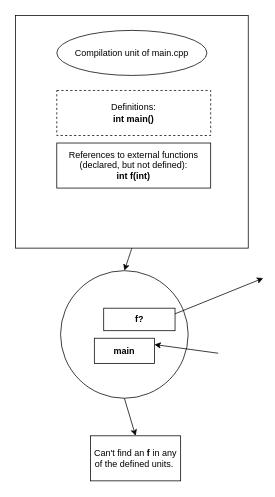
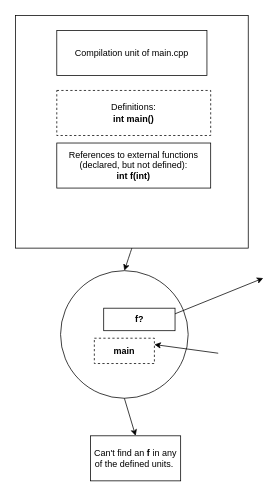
- <mxCell id="4" value="Compilation unit of main.cpp" style="ellipse;whiteSpace=wrap;html=1;movable=1;resizable=1;rotatable=1;deletable=1;editable=1;locked=0;connectable=1;" parent="2" vertex="1"><mxGeometry x="55" y="20" width="200" height="60" as="geometry" /></mxCell>
+ <mxCell id="4" value="Compilation unit of main.cpp" style="rounded=0;whiteSpace=wrap;html=1;movable=1;resizable=1;rotatable=1;deletable=1;editable=1;locked=0;connectable=1;" parent="2" vertex="1"><mxGeometry x="55" y="20" width="200" height="60" as="geometry" /></mxCell>
- <mxCell id="10" value="&lt;b&gt;main&lt;/b&gt;" style="rounded=0;whiteSpace=wrap;html=1;" parent="7" vertex="1"><mxGeometry x="45" y="96.3" width="80" height="33.7" as="geometry" /></mxCell>
+ <mxCell id="10" value="&lt;b&gt;main&lt;/b&gt;" style="rounded=0;whiteSpace=wrap;html=1;dashed=1;" parent="7" vertex="1"><mxGeometry x="45" y="96.3" width="80" height="33.7" as="geometry" /></mxCell>
